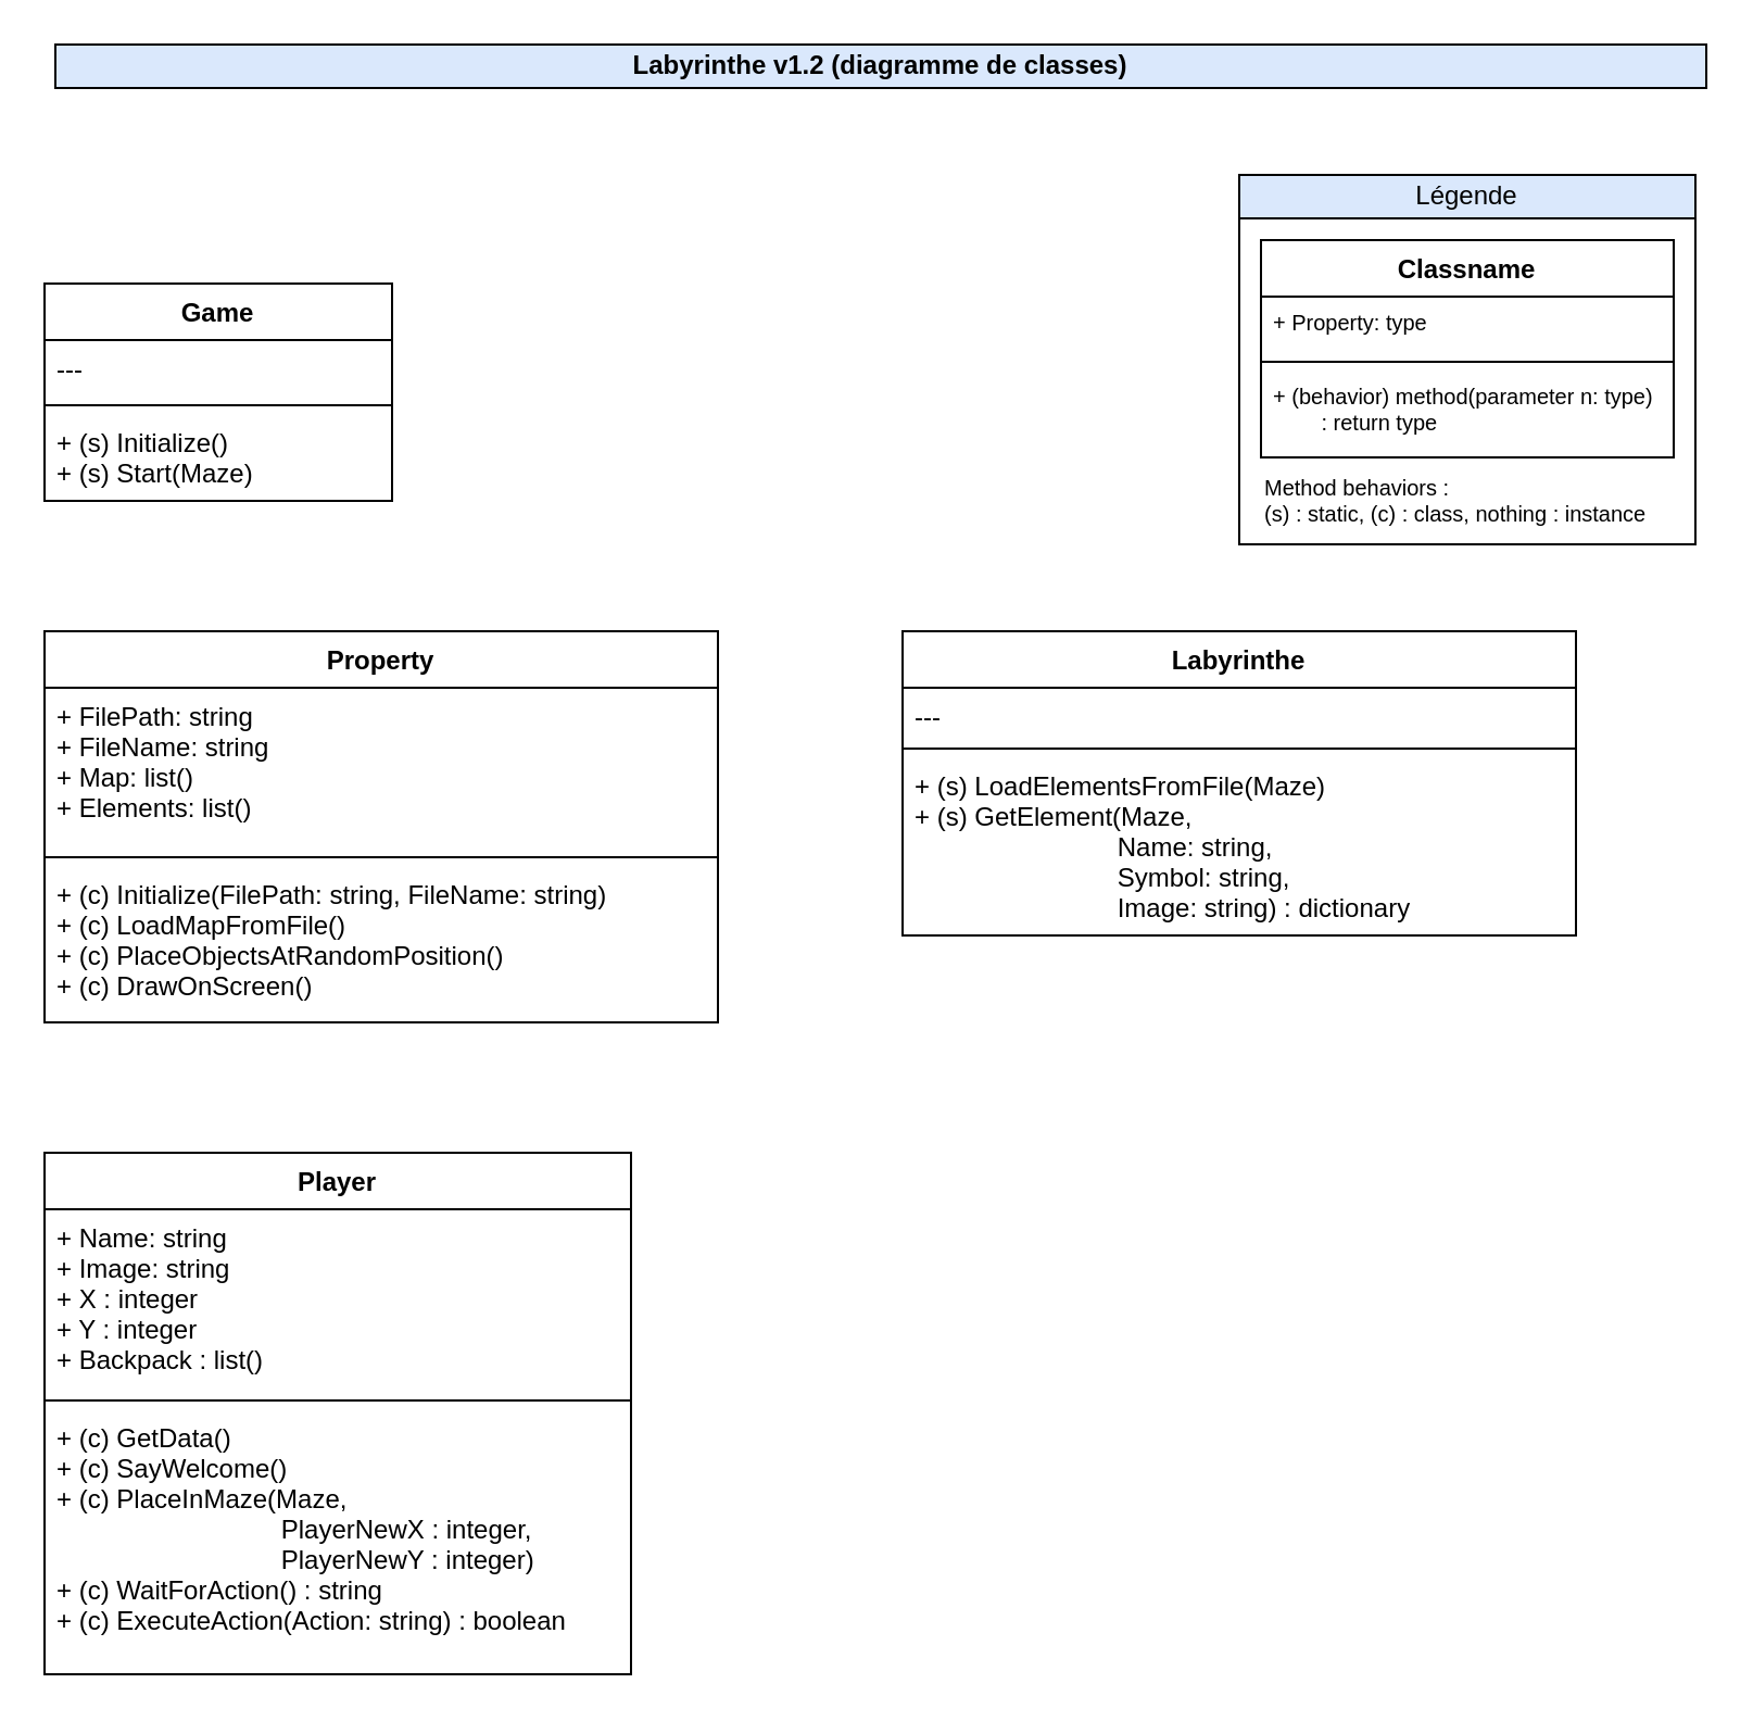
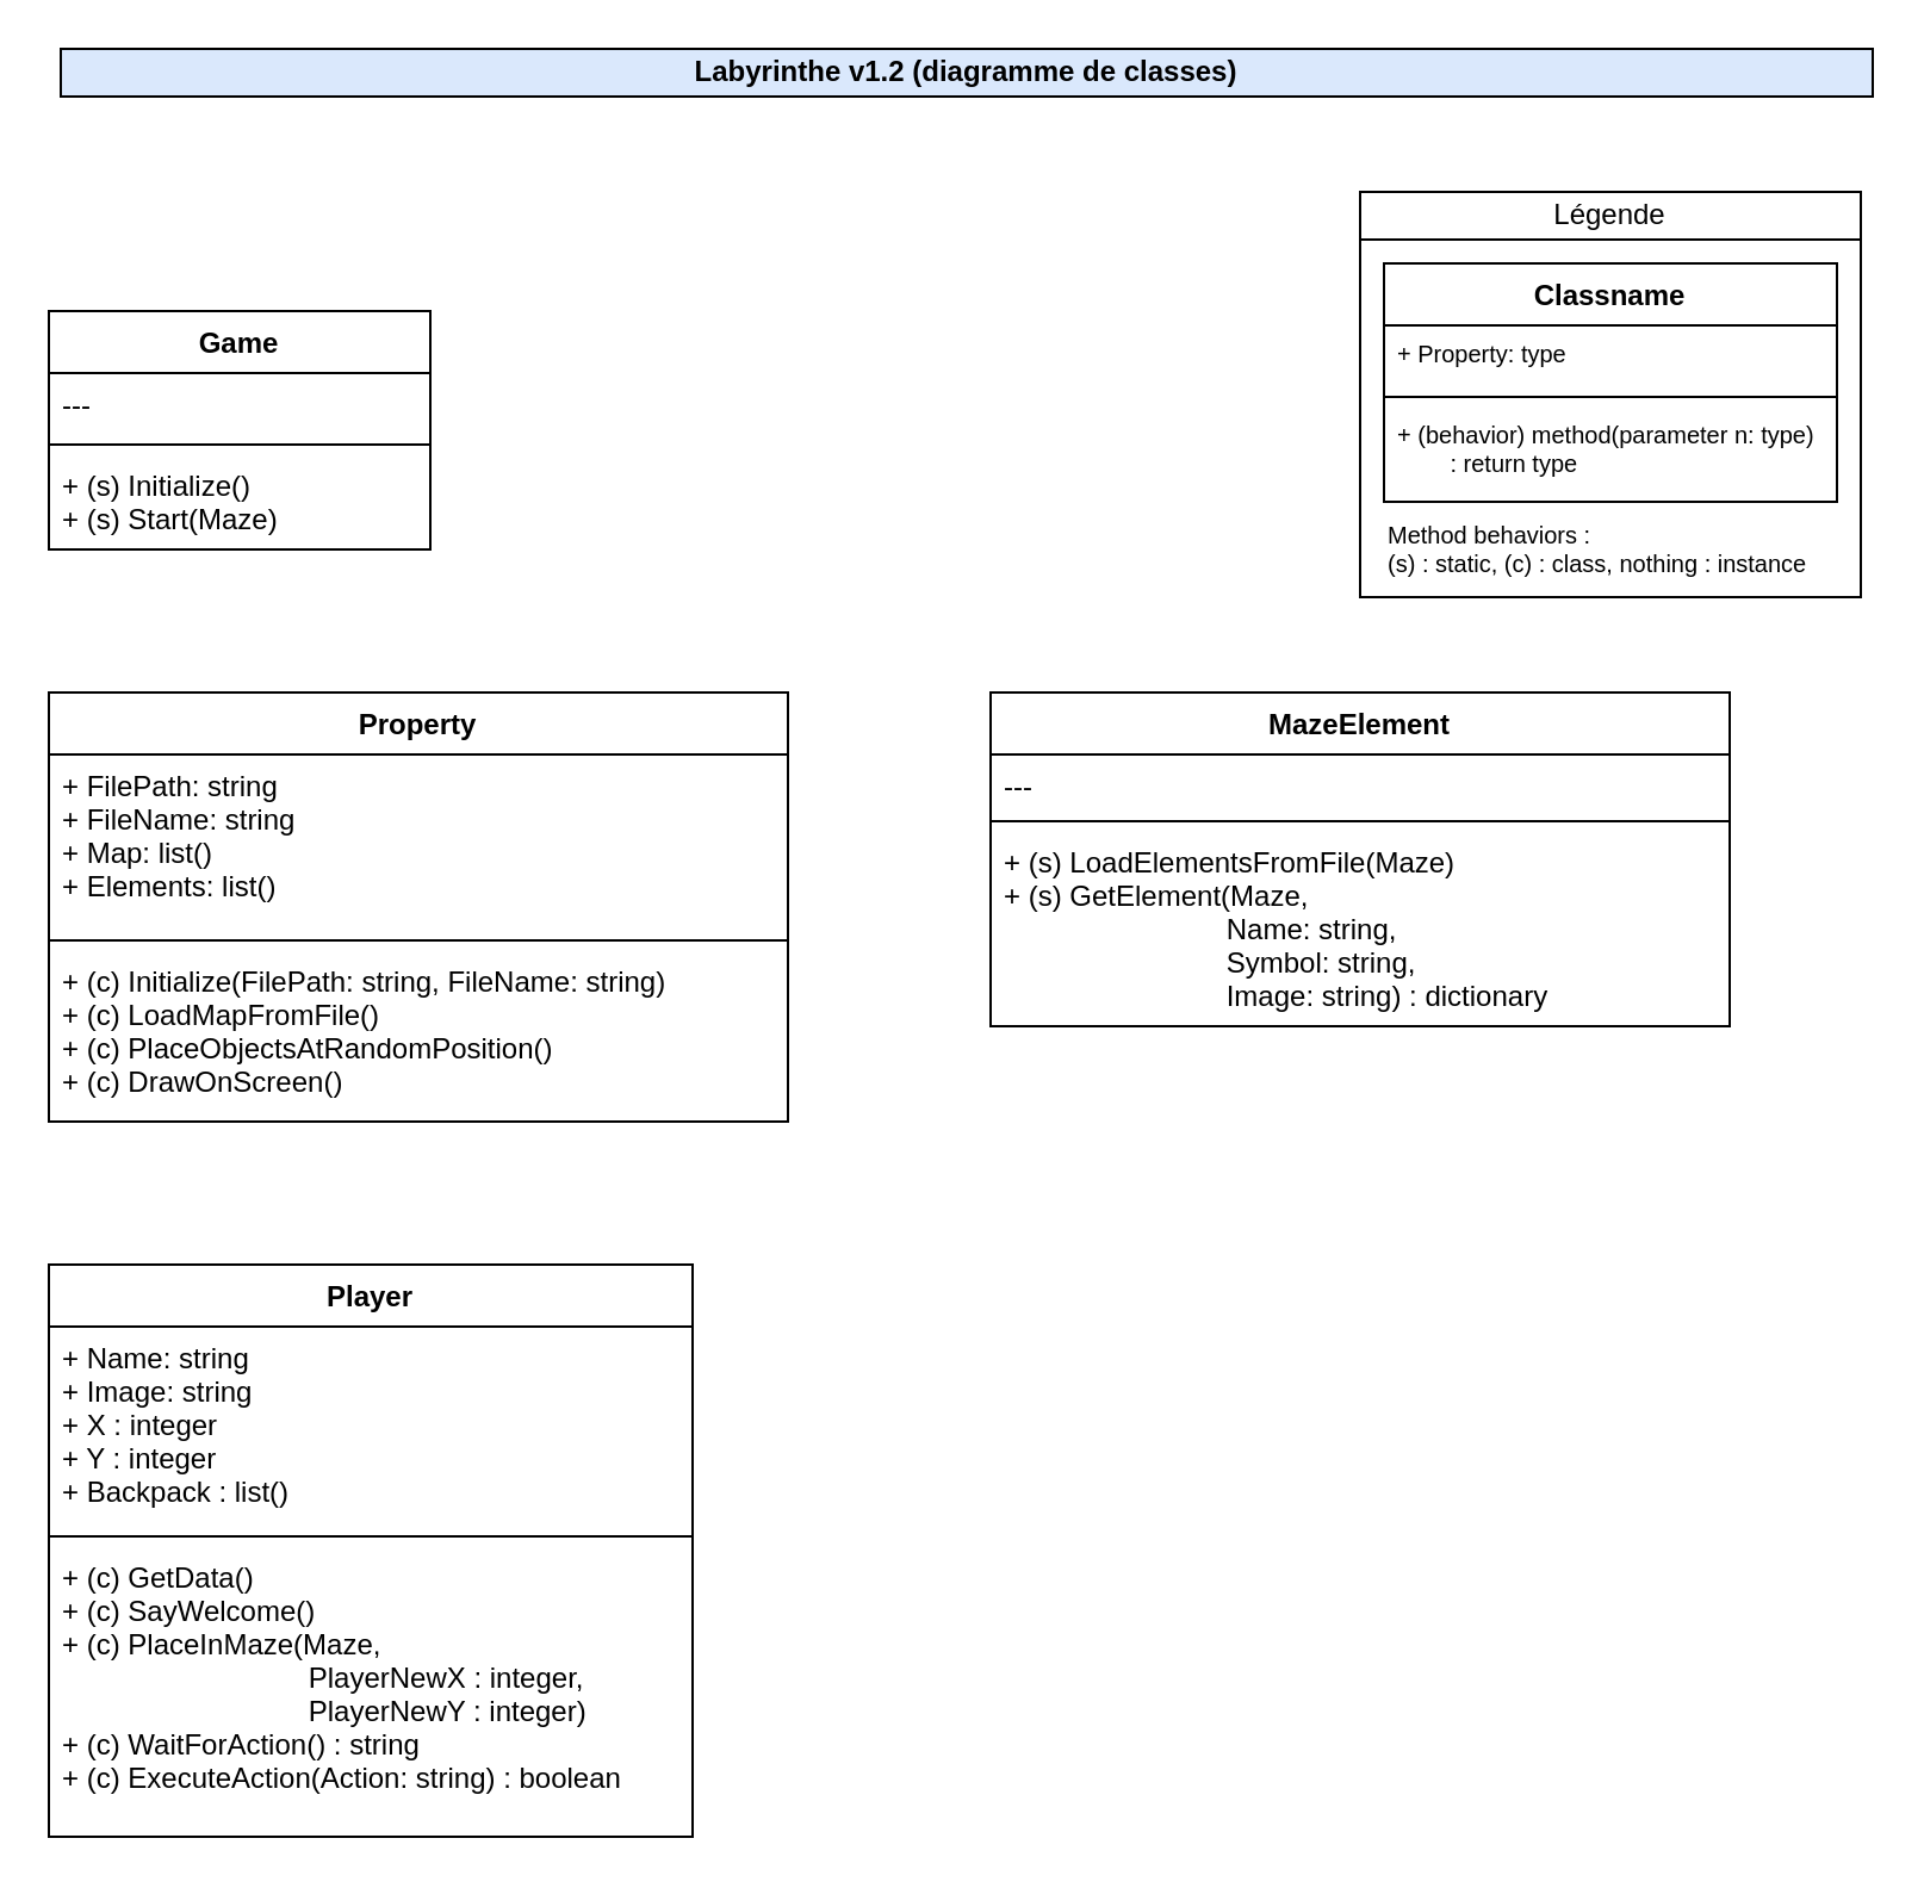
- <mxCell id="12" value="Légende" style="rounded=0;whiteSpace=wrap;html=1;strokeColor=#000000;fillColor=#dae8fc;" vertex="1" parent="1"><mxGeometry x="570" y="80" width="210" height="20" as="geometry" /></mxCell>
+ <mxCell id="12" value="Légende" style="rounded=0;whiteSpace=wrap;html=1;strokeColor=#000000;" vertex="1" parent="1"><mxGeometry x="570" y="80" width="210" height="20" as="geometry" /></mxCell>
- <mxCell id="18" value="Labyrinthe" style="swimlane;fontStyle=1;align=center;verticalAlign=top;childLayout=stackLayout;horizontal=1;startSize=26;horizontalStack=0;resizeParent=1;resizeParentMax=0;resizeLast=0;collapsible=1;marginBottom=0;" vertex="1" parent="1"><mxGeometry x="415" y="290" width="310" height="140" as="geometry" /></mxCell>
+ <mxCell id="18" value="MazeElement" style="swimlane;fontStyle=1;align=center;verticalAlign=top;childLayout=stackLayout;horizontal=1;startSize=26;horizontalStack=0;resizeParent=1;resizeParentMax=0;resizeLast=0;collapsible=1;marginBottom=0;" vertex="1" parent="1"><mxGeometry x="415" y="290" width="310" height="140" as="geometry" /></mxCell>
